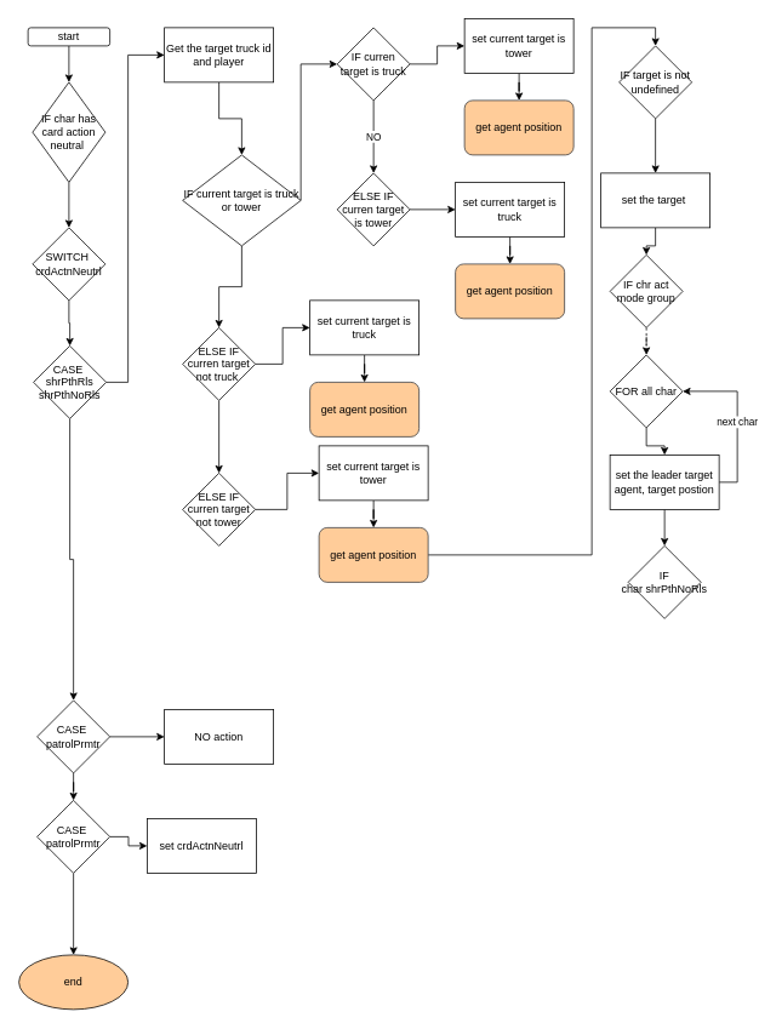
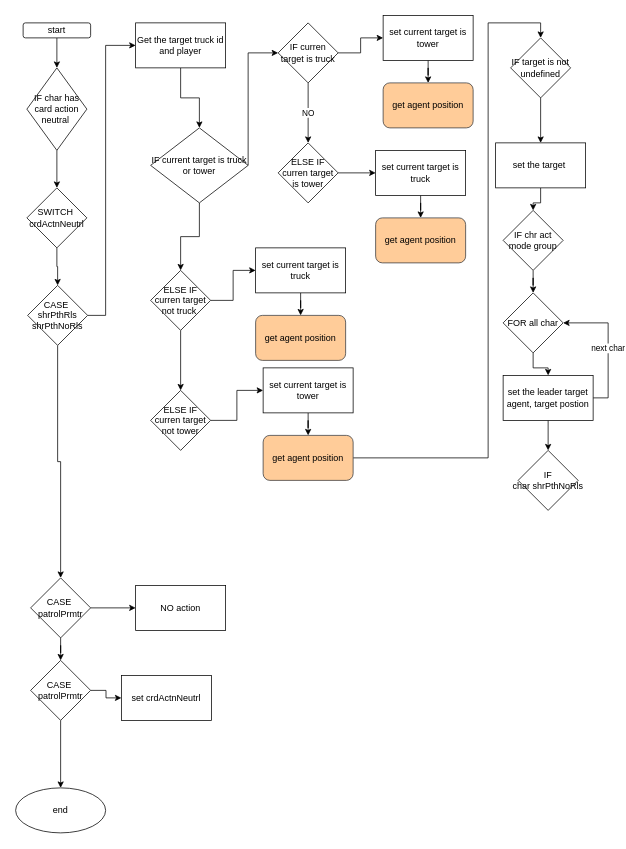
- <mxCell id="43" value="" style="edgeStyle=orthogonalEdgeStyle;rounded=0;orthogonalLoop=1;jettySize=auto;html=1;dashed=1;" edge="1" parent="1" source="44" target="46"><mxGeometry relative="1" as="geometry" /></mxCell>
+ <mxCell id="43" value="" style="edgeStyle=orthogonalEdgeStyle;rounded=0;orthogonalLoop=1;jettySize=auto;html=1;" edge="1" parent="1" source="44" target="46"><mxGeometry relative="1" as="geometry" /></mxCell>
- <mxCell id="60" value="end" style="ellipse;whiteSpace=wrap;html=1;fillColor=#ffcc99;" vertex="1" parent="1"><mxGeometry x="20" y="1050" width="120" height="60" as="geometry" /></mxCell>
+ <mxCell id="60" value="end" style="ellipse;whiteSpace=wrap;html=1;" vertex="1" parent="1"><mxGeometry x="20" y="1050" width="120" height="60" as="geometry" /></mxCell>
